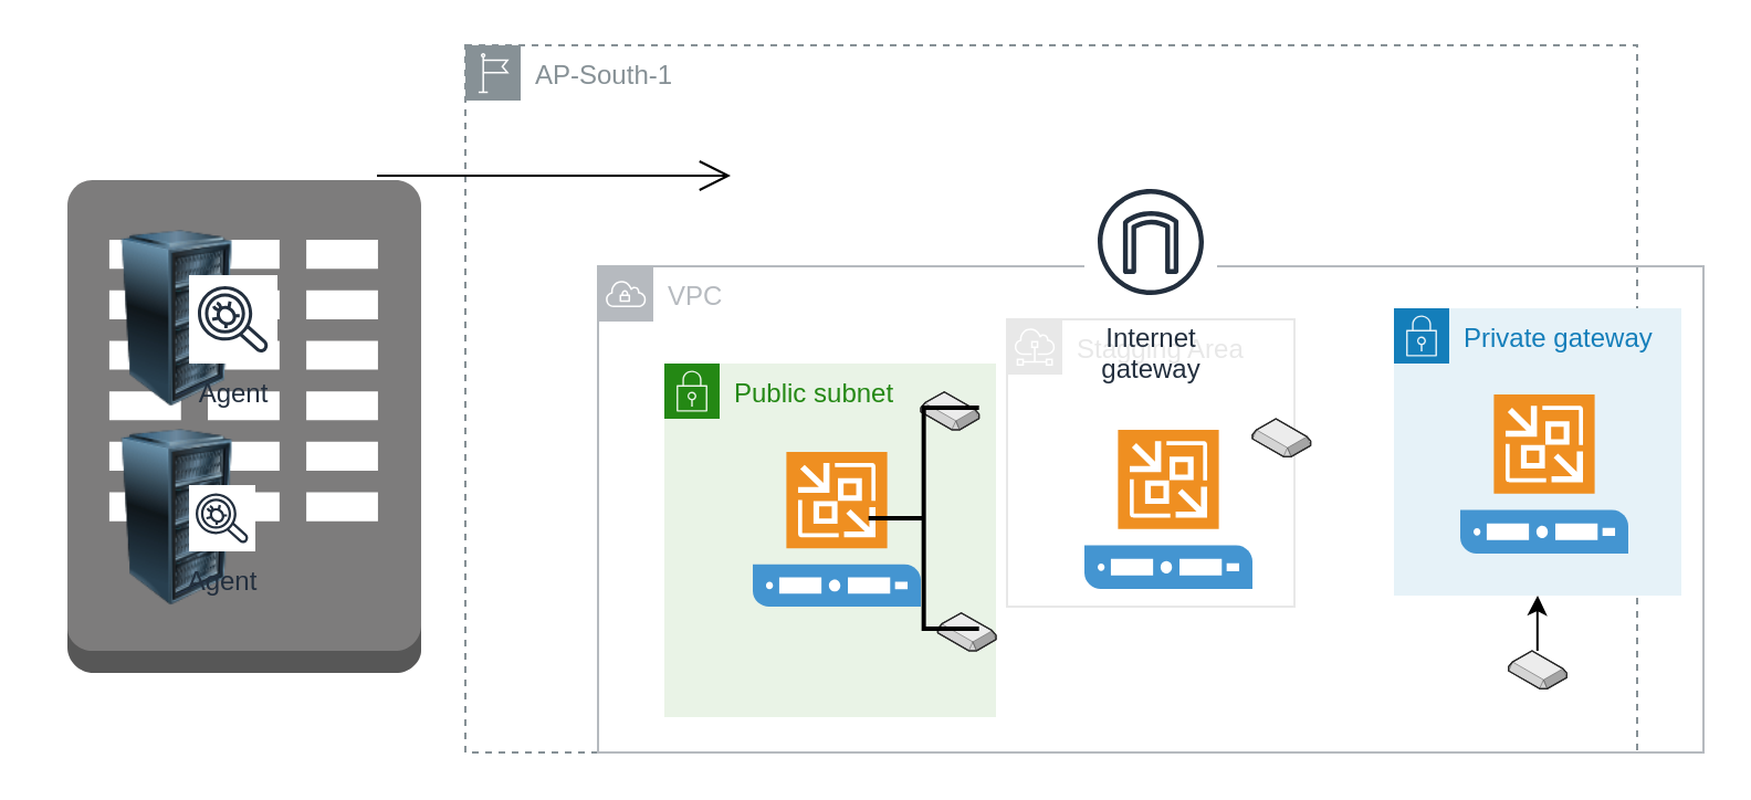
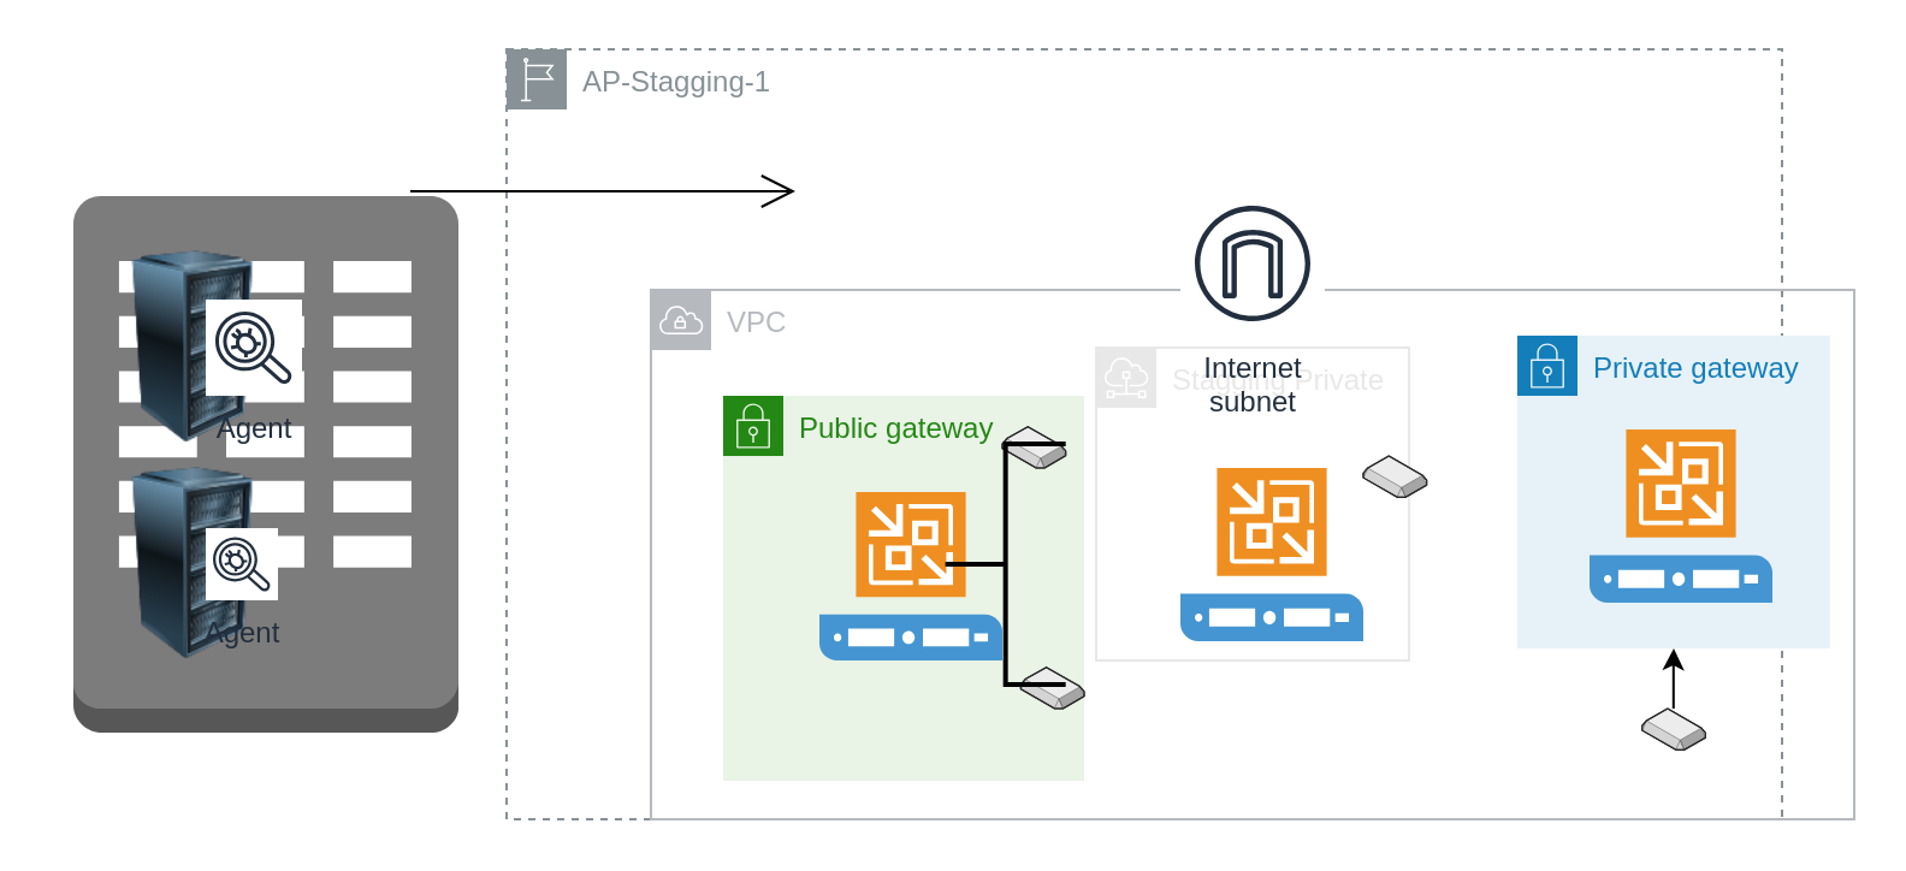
- <mxCell id="2" value="AP-South-1" style="sketch=0;outlineConnect=0;gradientColor=none;html=1;whiteSpace=wrap;fontSize=12;fontStyle=0;shape=mxgraph.aws4.group;grIcon=mxgraph.aws4.group_region;strokeColor=#879196;fillColor=none;verticalAlign=top;align=left;spacingLeft=30;fontColor=#879196;dashed=1;" vertex="1" parent="1"><mxGeometry x="210" y="20" width="530" height="320" as="geometry" /></mxCell>
+ <mxCell id="2" value="AP-Stagging-1" style="sketch=0;outlineConnect=0;gradientColor=none;html=1;whiteSpace=wrap;fontSize=12;fontStyle=0;shape=mxgraph.aws4.group;grIcon=mxgraph.aws4.group_region;strokeColor=#879196;fillColor=none;verticalAlign=top;align=left;spacingLeft=30;fontColor=#879196;dashed=1;" vertex="1" parent="1"><mxGeometry x="210" y="20" width="530" height="320" as="geometry" /></mxCell>
- <mxCell id="7" value="Stagging Area&lt;br&gt;" style="sketch=0;outlineConnect=0;gradientColor=none;html=1;whiteSpace=wrap;fontSize=12;fontStyle=0;shape=mxgraph.aws4.group;grIcon=mxgraph.aws4.group_subnet;strokeColor=#E8E8E8;fillColor=none;verticalAlign=top;align=left;spacingLeft=30;fontColor=#E8E8E8;dashed=0;" vertex="1" parent="1"><mxGeometry x="455" y="144" width="130" height="130" as="geometry" /></mxCell>
+ <mxCell id="7" value="Stagging Private&lt;br&gt;" style="sketch=0;outlineConnect=0;gradientColor=none;html=1;whiteSpace=wrap;fontSize=12;fontStyle=0;shape=mxgraph.aws4.group;grIcon=mxgraph.aws4.group_subnet;strokeColor=#E8E8E8;fillColor=none;verticalAlign=top;align=left;spacingLeft=30;fontColor=#E8E8E8;dashed=0;" vertex="1" parent="1"><mxGeometry x="455" y="144" width="130" height="130" as="geometry" /></mxCell>
- <mxCell id="8" value="Internet&#10;gateway" style="sketch=0;outlineConnect=0;fontColor=#232F3E;gradientColor=none;strokeColor=#232F3E;fillColor=#ffffff;dashed=0;verticalLabelPosition=bottom;verticalAlign=top;align=center;html=1;fontSize=12;fontStyle=0;aspect=fixed;shape=mxgraph.aws4.resourceIcon;resIcon=mxgraph.aws4.internet_gateway;" vertex="1" parent="1"><mxGeometry x="490" y="79" width="60" height="60" as="geometry" /></mxCell>
+ <mxCell id="8" value="Internet&#10;subnet" style="sketch=0;outlineConnect=0;fontColor=#232F3E;gradientColor=none;strokeColor=#232F3E;fillColor=#ffffff;dashed=0;verticalLabelPosition=bottom;verticalAlign=top;align=center;html=1;fontSize=12;fontStyle=0;aspect=fixed;shape=mxgraph.aws4.resourceIcon;resIcon=mxgraph.aws4.internet_gateway;" vertex="1" parent="1"><mxGeometry x="490" y="79" width="60" height="60" as="geometry" /></mxCell>
- <mxCell id="3" value="Public subnet" style="points=[[0,0],[0.25,0],[0.5,0],[0.75,0],[1,0],[1,0.25],[1,0.5],[1,0.75],[1,1],[0.75,1],[0.5,1],[0.25,1],[0,1],[0,0.75],[0,0.5],[0,0.25]];outlineConnect=0;gradientColor=none;html=1;whiteSpace=wrap;fontSize=12;fontStyle=0;container=1;pointerEvents=0;collapsible=0;recursiveResize=0;shape=mxgraph.aws4.group;grIcon=mxgraph.aws4.group_security_group;grStroke=0;strokeColor=#248814;fillColor=#E9F3E6;verticalAlign=top;align=left;spacingLeft=30;fontColor=#248814;dashed=0;" vertex="1" parent="1"><mxGeometry x="300" y="164" width="150" height="160" as="geometry" /></mxCell>
+ <mxCell id="3" value="Public gateway" style="points=[[0,0],[0.25,0],[0.5,0],[0.75,0],[1,0],[1,0.25],[1,0.5],[1,0.75],[1,1],[0.75,1],[0.5,1],[0.25,1],[0,1],[0,0.75],[0,0.5],[0,0.25]];outlineConnect=0;gradientColor=none;html=1;whiteSpace=wrap;fontSize=12;fontStyle=0;container=1;pointerEvents=0;collapsible=0;recursiveResize=0;shape=mxgraph.aws4.group;grIcon=mxgraph.aws4.group_security_group;grStroke=0;strokeColor=#248814;fillColor=#E9F3E6;verticalAlign=top;align=left;spacingLeft=30;fontColor=#248814;dashed=0;" vertex="1" parent="1"><mxGeometry x="300" y="164" width="150" height="160" as="geometry" /></mxCell>
